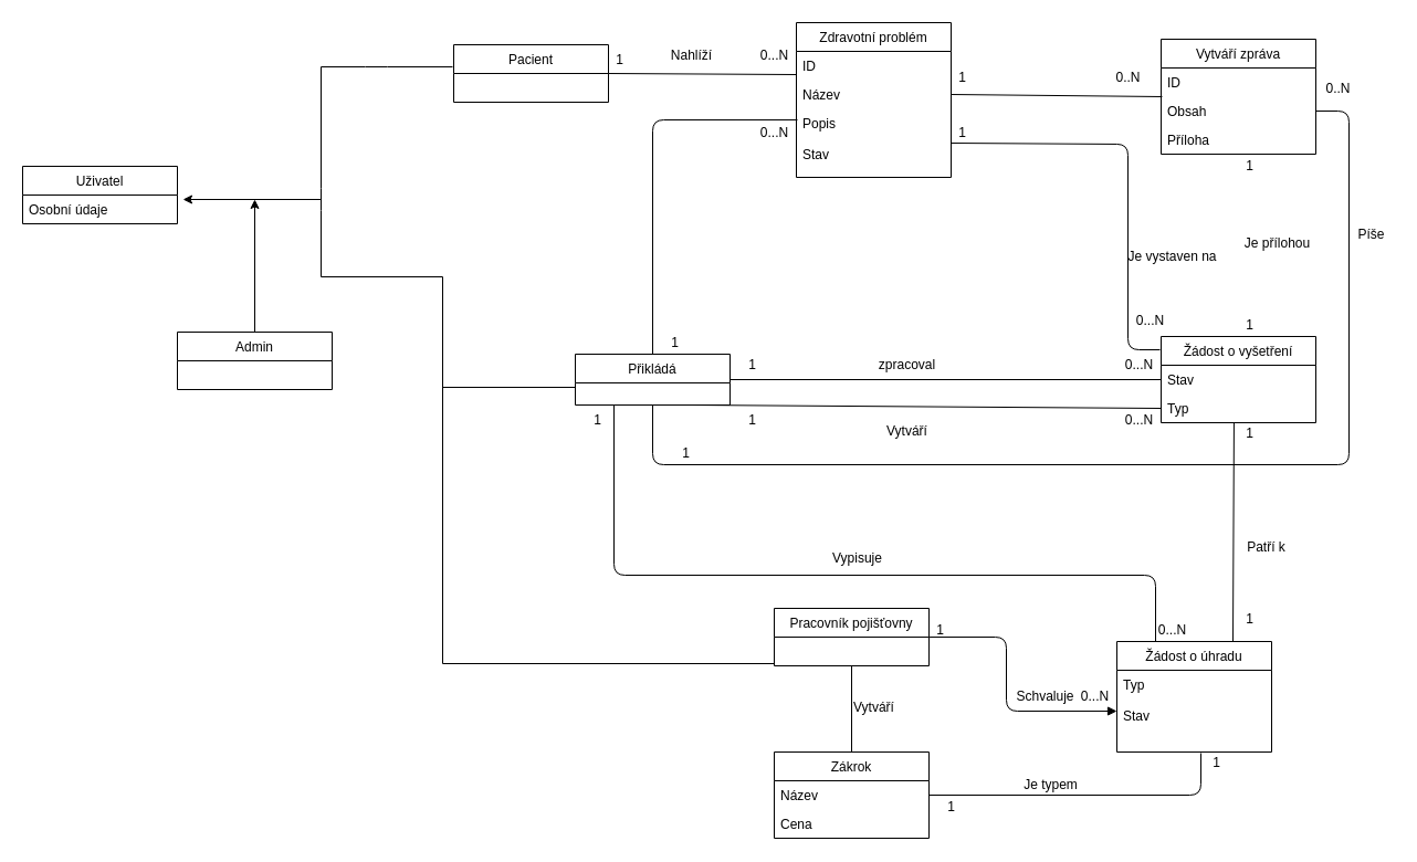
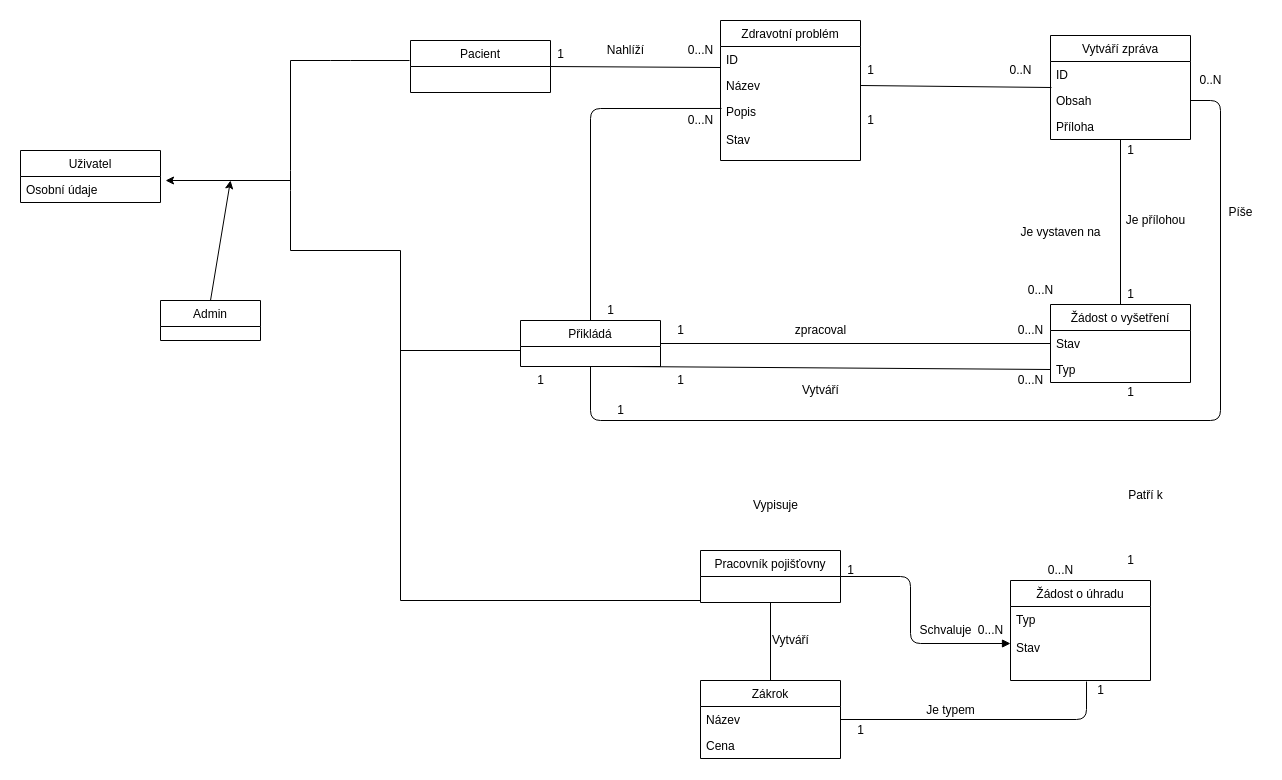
- <mxCell id="35" value="" style="endArrow=none;html=1;exitX=1;exitY=0.5;exitDx=0;exitDy=0;entryX=-0.007;entryY=0.154;entryDx=0;entryDy=0;entryPerimeter=0;" parent="1" source="27" target="75" edge="1"><mxGeometry width="50" height="50" relative="1" as="geometry"><mxPoint x="920" y="260" as="sourcePoint" /><mxPoint x="1020" y="320" as="targetPoint" /><Array as="points"><mxPoint x="1020" y="130" /><mxPoint x="1020" y="316" /></Array></mxGeometry></mxCell>
+ <mxCell id="37" value="" style="endArrow=none;html=1;exitX=0.5;exitY=0;exitDx=0;exitDy=0;" parent="1" source="75" target="31" edge="1"><mxGeometry width="50" height="50" relative="1" as="geometry"><mxPoint x="800" y="340" as="sourcePoint" /><mxPoint x="850" y="290" as="targetPoint" /></mxGeometry></mxCell>
- <mxCell id="7" value="Admin" style="swimlane;fontStyle=0;childLayout=stackLayout;horizontal=1;startSize=26;fillColor=none;horizontalStack=0;resizeParent=1;resizeParentMax=0;resizeLast=0;collapsible=1;marginBottom=0;" parent="1" vertex="1"><mxGeometry x="160" y="300" width="140" height="52" as="geometry" /></mxCell>
+ <mxCell id="7" value="Admin" style="swimlane;fontStyle=0;childLayout=stackLayout;horizontal=1;startSize=26;fillColor=none;horizontalStack=0;resizeParent=1;resizeParentMax=0;resizeLast=0;collapsible=1;marginBottom=0;" parent="1" vertex="1"><mxGeometry x="160" y="300" width="100" height="40" as="geometry" /></mxCell>
- <mxCell id="53" value="" style="endArrow=none;html=1;exitX=0.75;exitY=0;exitDx=0;exitDy=0;entryX=0.471;entryY=1;entryDx=0;entryDy=0;entryPerimeter=0;" parent="1" source="19" target="77" edge="1"><mxGeometry width="50" height="50" relative="1" as="geometry"><mxPoint x="1090" y="540" as="sourcePoint" /><mxPoint x="1140" y="490" as="targetPoint" /></mxGeometry></mxCell>
- <mxCell id="49" value="" style="endArrow=none;html=1;exitX=0.25;exitY=1;exitDx=0;exitDy=0;entryX=0.25;entryY=0;entryDx=0;entryDy=0;" parent="1" source="23" target="19" edge="1"><mxGeometry width="50" height="50" relative="1" as="geometry"><mxPoint x="800" y="450" as="sourcePoint" /><mxPoint x="850" y="400" as="targetPoint" /><Array as="points"><mxPoint x="555" y="520" /><mxPoint x="1045" y="520" /></Array></mxGeometry></mxCell>
